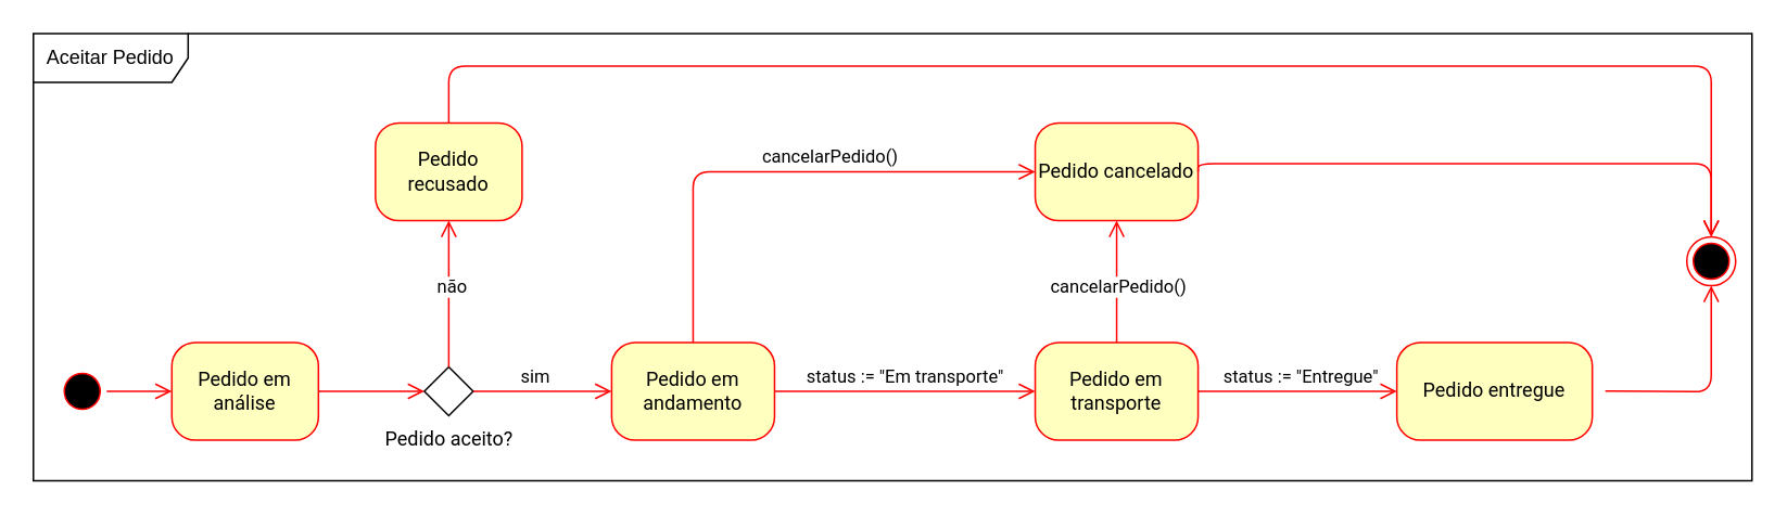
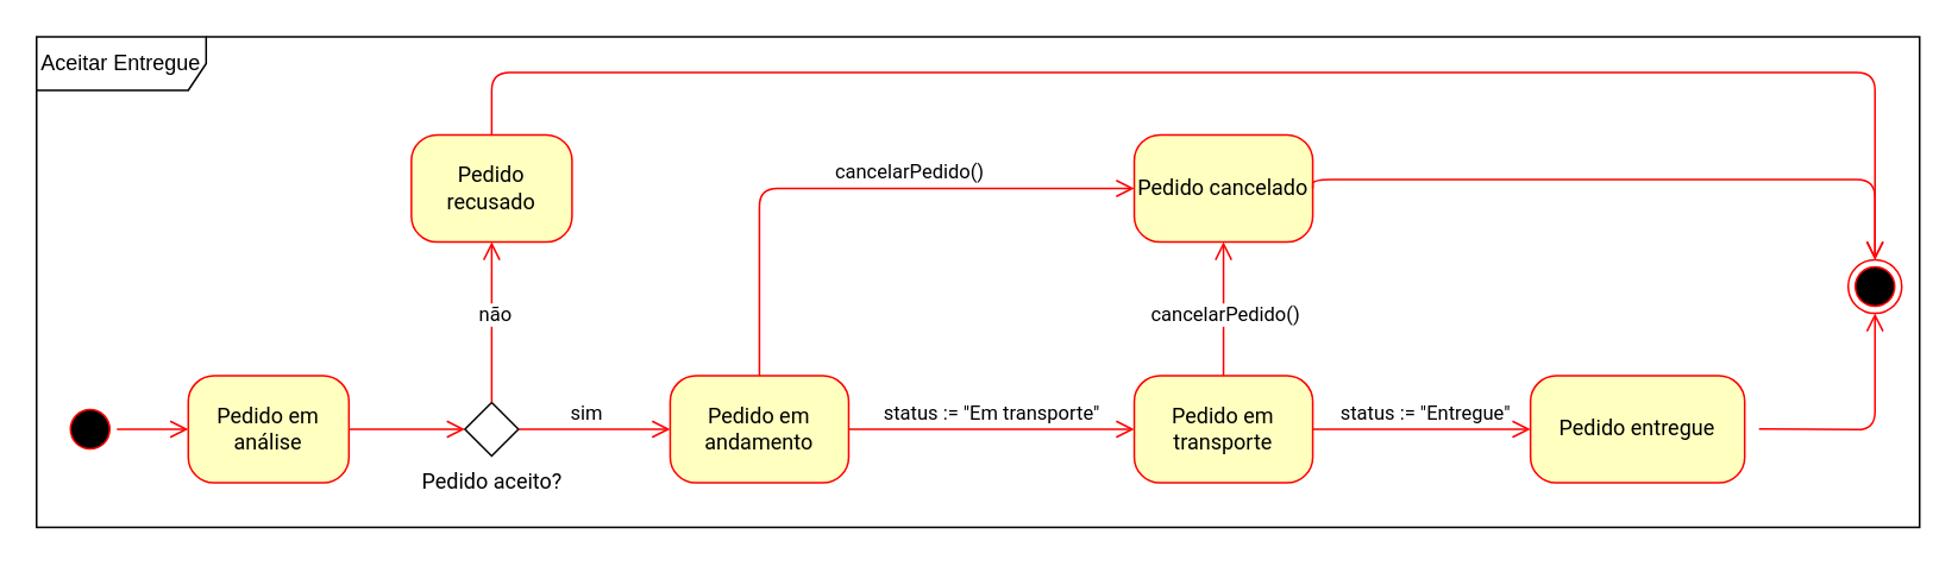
- <mxCell id="29" value="Aceitar Pedido" style="shape=umlFrame;whiteSpace=wrap;html=1;pointerEvents=0;width=95;height=30;" vertex="1" parent="1"><mxGeometry x="20" y="20" width="1055" height="275" as="geometry" /></mxCell>
+ <mxCell id="29" value="Aceitar Entregue" style="shape=umlFrame;whiteSpace=wrap;html=1;pointerEvents=0;width=95;height=30;" vertex="1" parent="1"><mxGeometry x="20" y="20" width="1055" height="275" as="geometry" /></mxCell>
